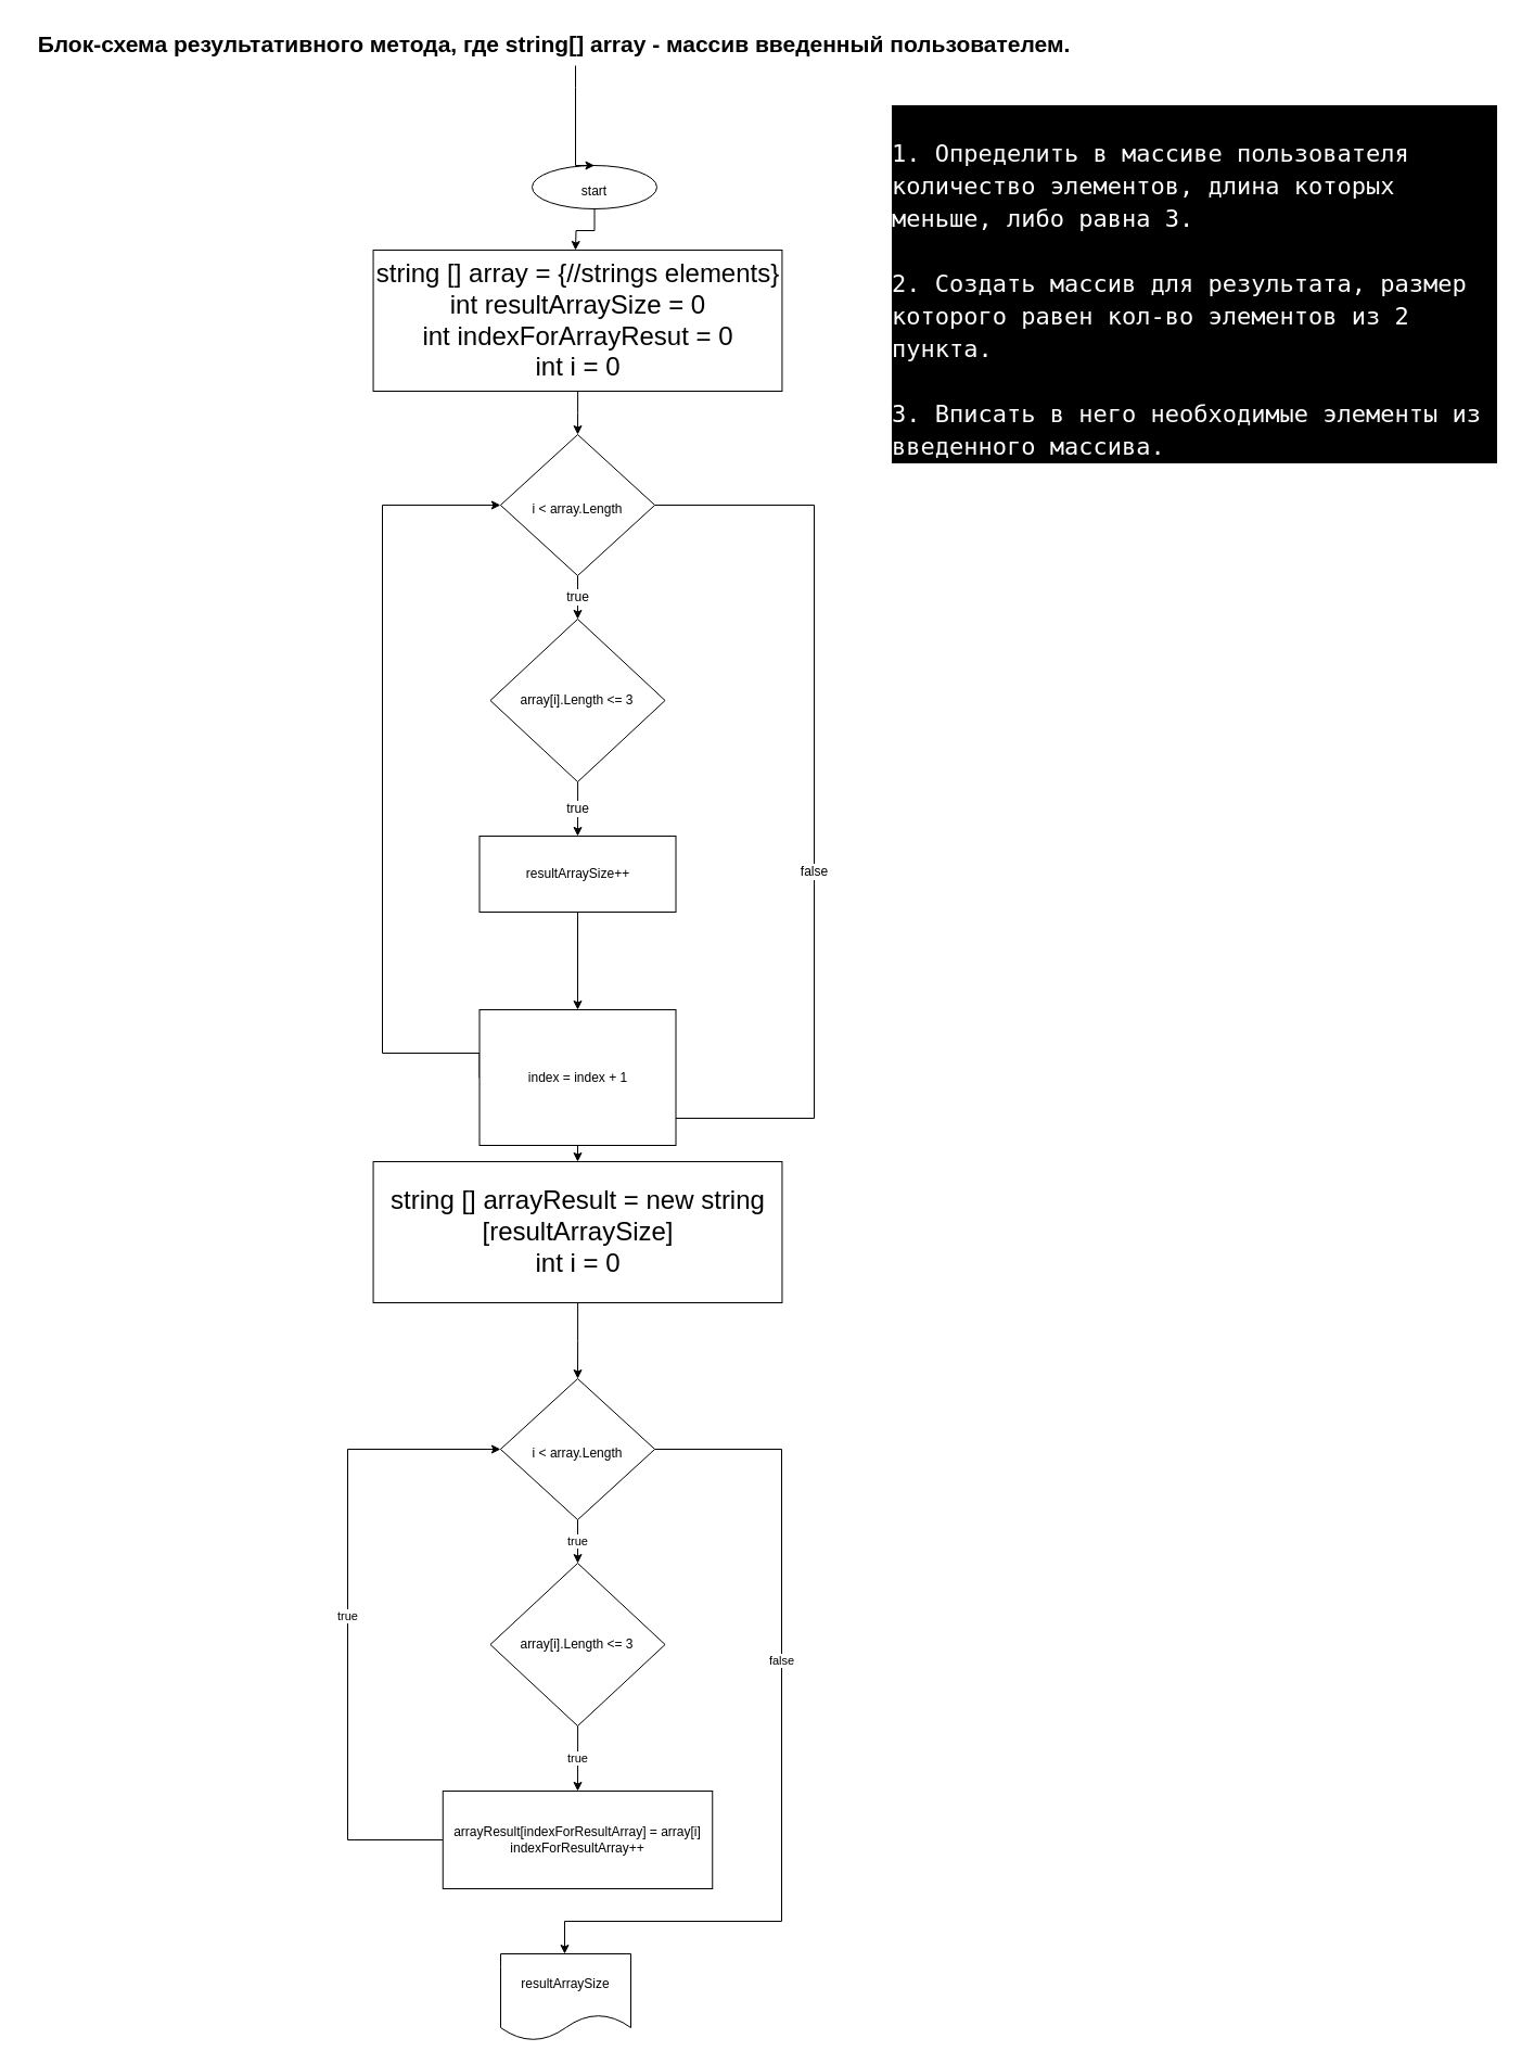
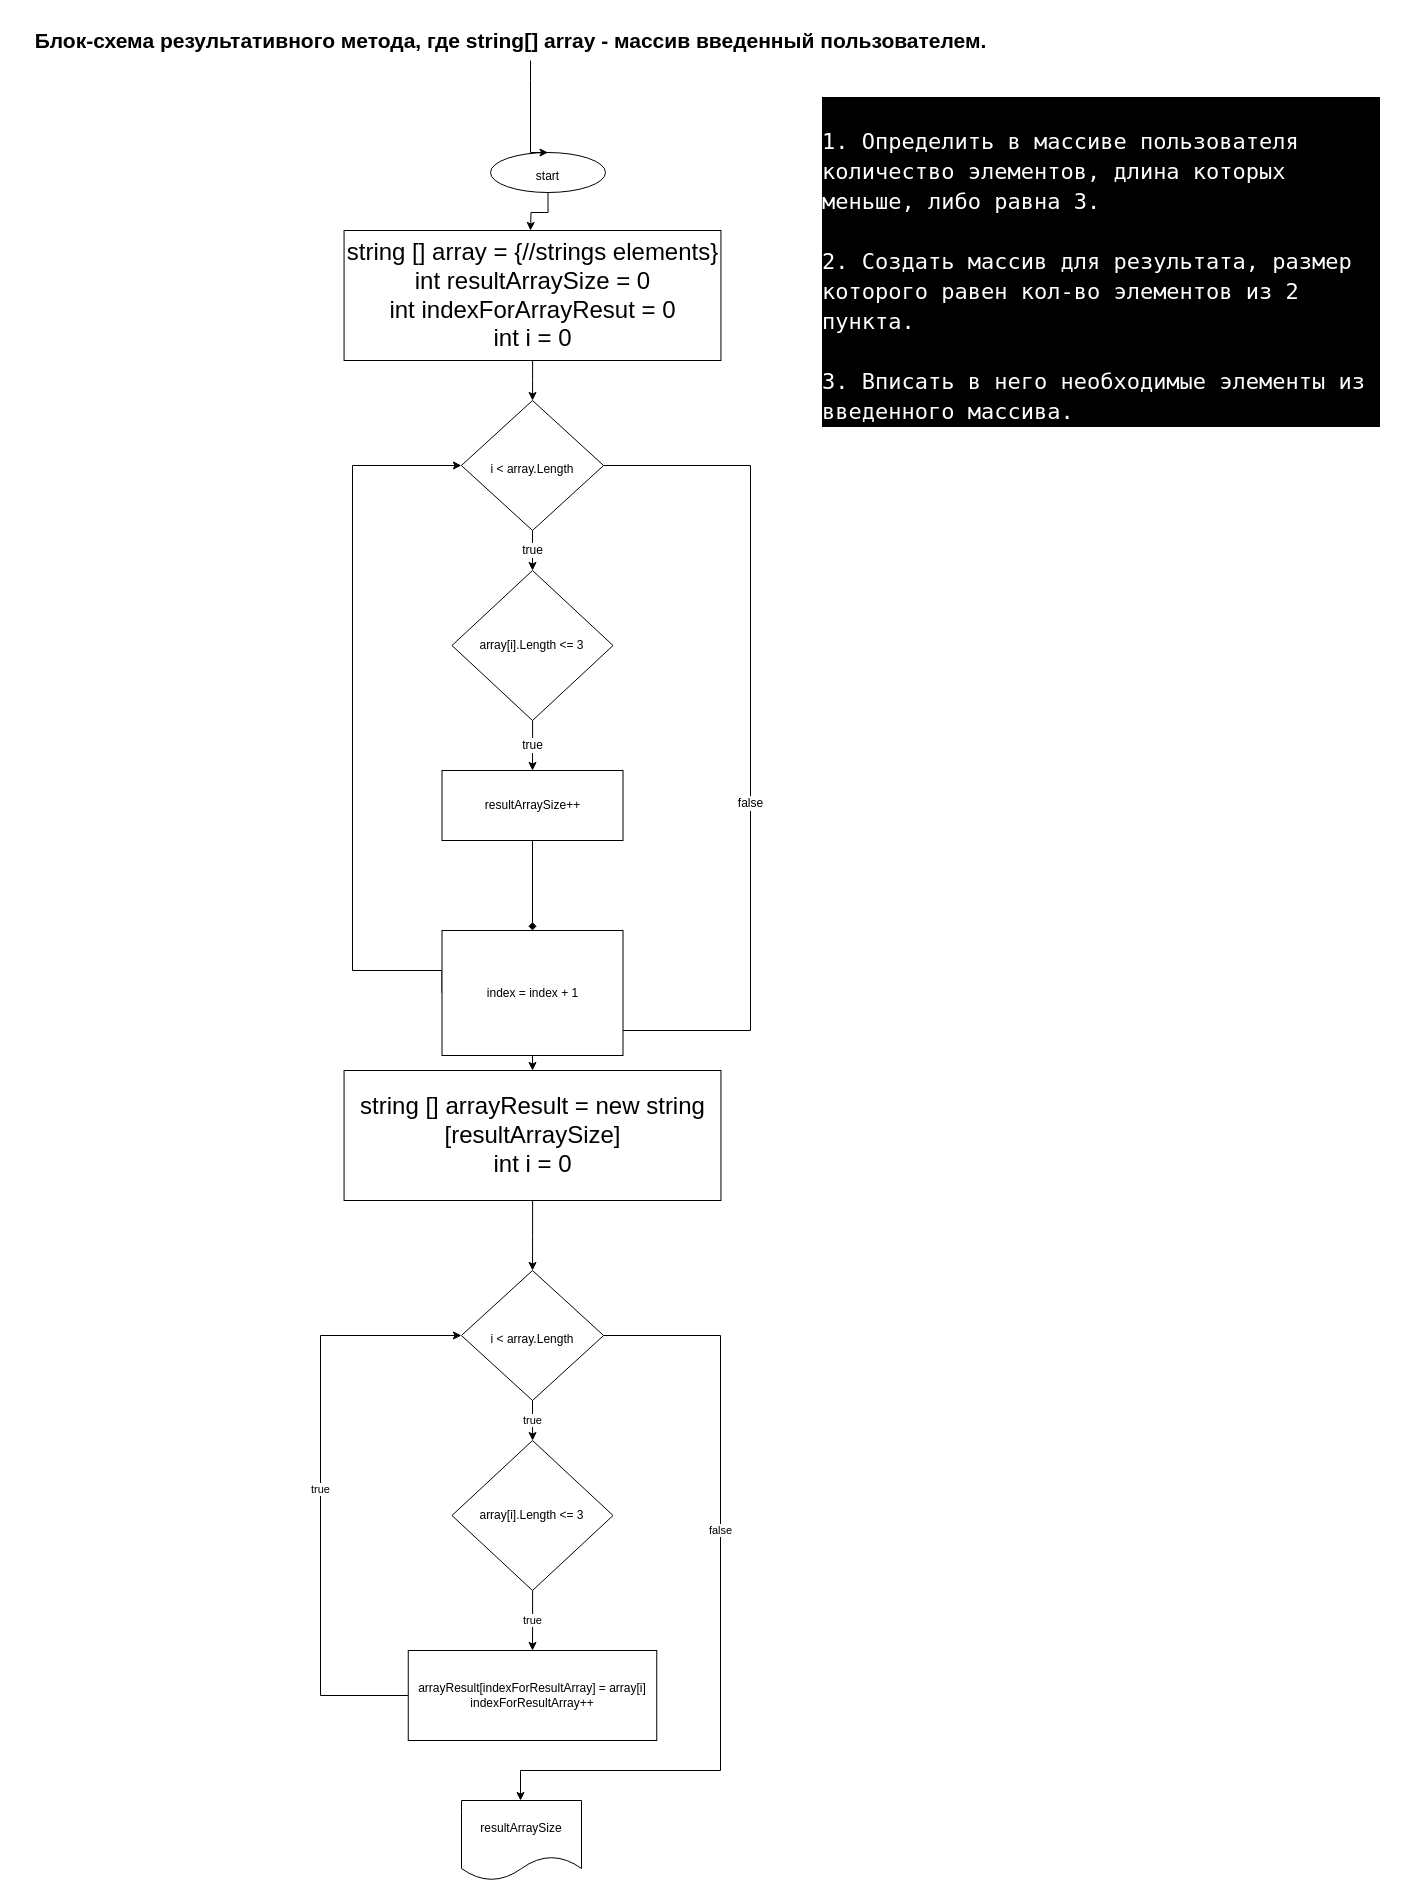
- <mxCell id="11" style="edgeStyle=orthogonalEdgeStyle;rounded=0;orthogonalLoop=1;jettySize=auto;html=1;fontSize=12;entryX=0.5;entryY=0;entryDx=0;entryDy=0;" edge="1" parent="1" source="12" target="14"><mxGeometry relative="1" as="geometry"><mxPoint x="532" y="900.833" as="targetPoint" /></mxGeometry></mxCell>
+ <mxCell id="11" style="edgeStyle=orthogonalEdgeStyle;rounded=0;orthogonalLoop=1;jettySize=auto;html=1;fontSize=12;entryX=0.5;entryY=0;entryDx=0;entryDy=0;endArrow=diamond;" edge="1" parent="1" source="12" target="14"><mxGeometry relative="1" as="geometry"><mxPoint x="532" y="900.833" as="targetPoint" /></mxGeometry></mxCell>
